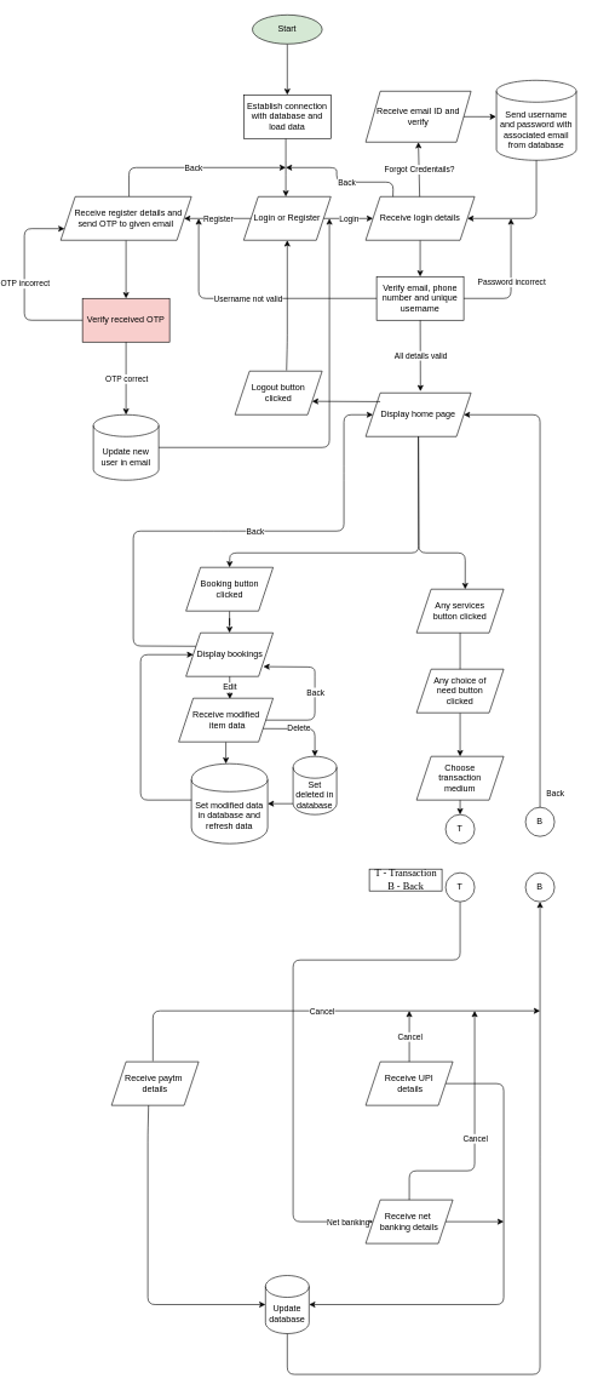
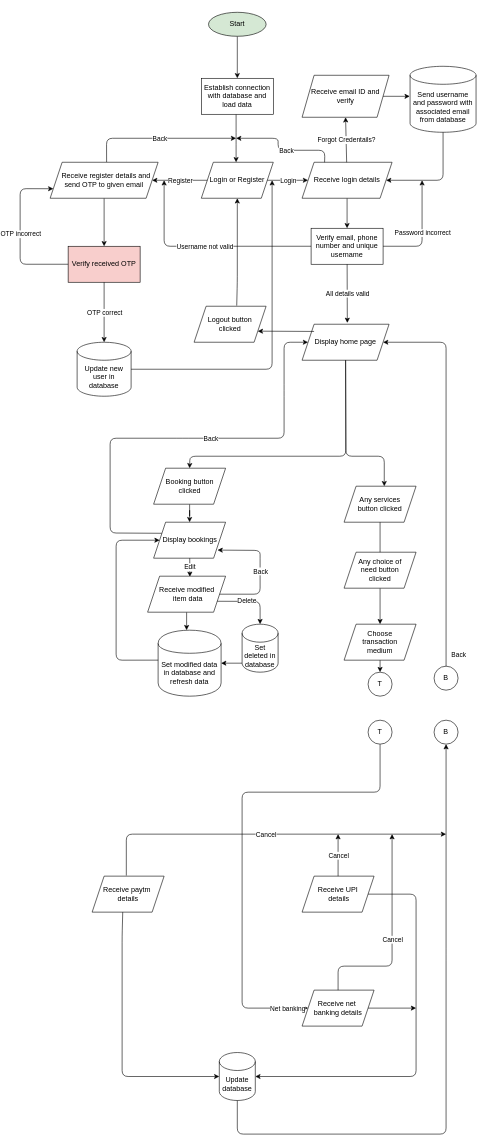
- <mxCell id="31" value="Update new user in email" style="shape=cylinder3;whiteSpace=wrap;html=1;boundedLbl=1;backgroundOutline=1;size=15;" parent="1" vertex="1"><mxGeometry x="115" y="570" width="90" height="90" as="geometry" /></mxCell>
+ <mxCell id="31" value="Update new user in database" style="shape=cylinder3;whiteSpace=wrap;html=1;boundedLbl=1;backgroundOutline=1;size=15;" parent="1" vertex="1"><mxGeometry x="115" y="570" width="90" height="90" as="geometry" /></mxCell>
- <mxCell id="84" value="&lt;font style=&quot;font-size: 14px&quot; face=&quot;Times New Roman&quot;&gt;T - Transaction&lt;br&gt;B - Back&lt;/font&gt;" style="text;html=1;align=center;verticalAlign=middle;resizable=0;points=[];autosize=1;fillColor=none;shadow=0;strokeColor=#000000;" parent="1" vertex="1"><mxGeometry x="495" y="1195" width="100" height="30" as="geometry" /></mxCell>
